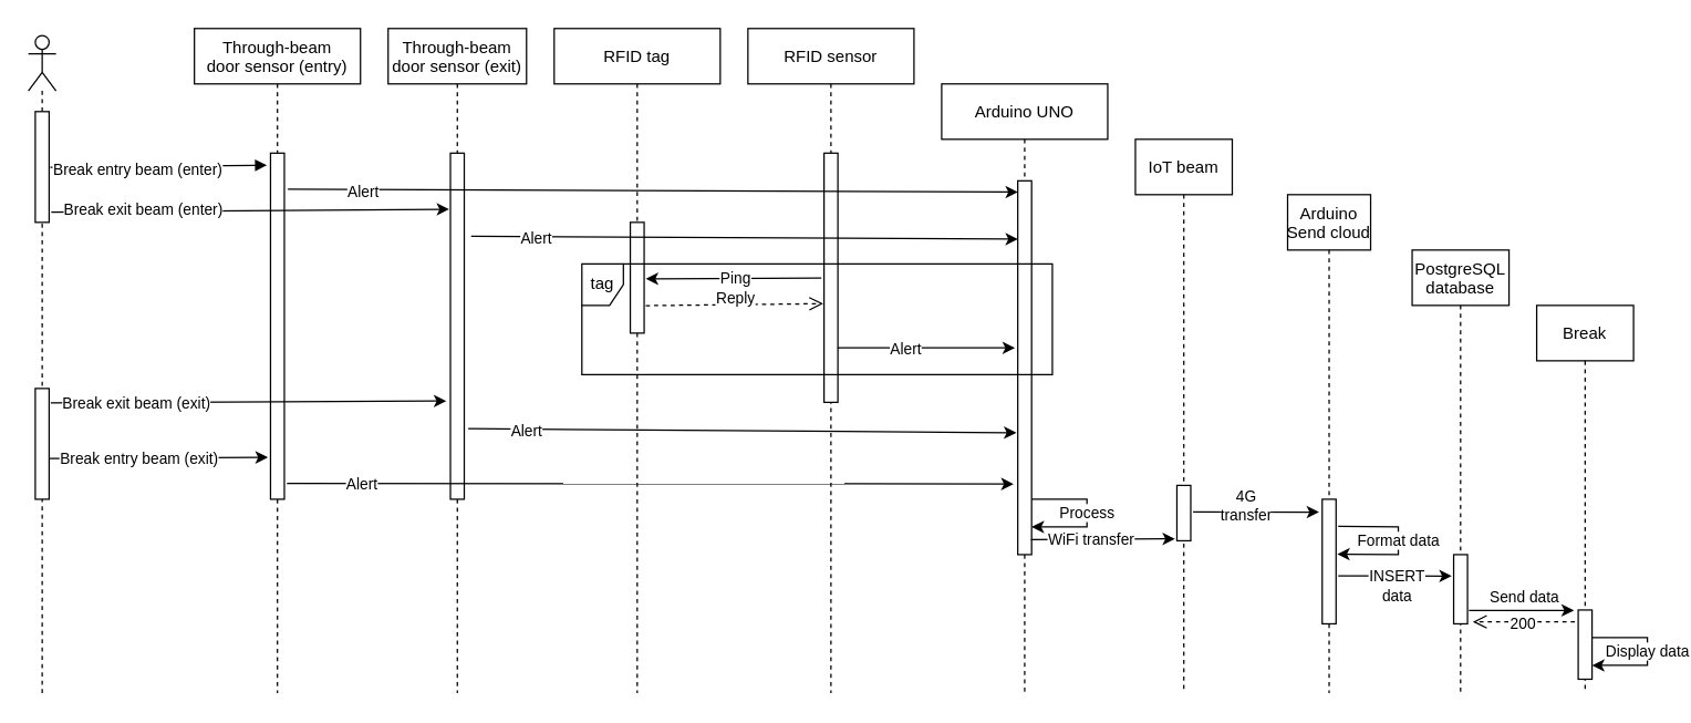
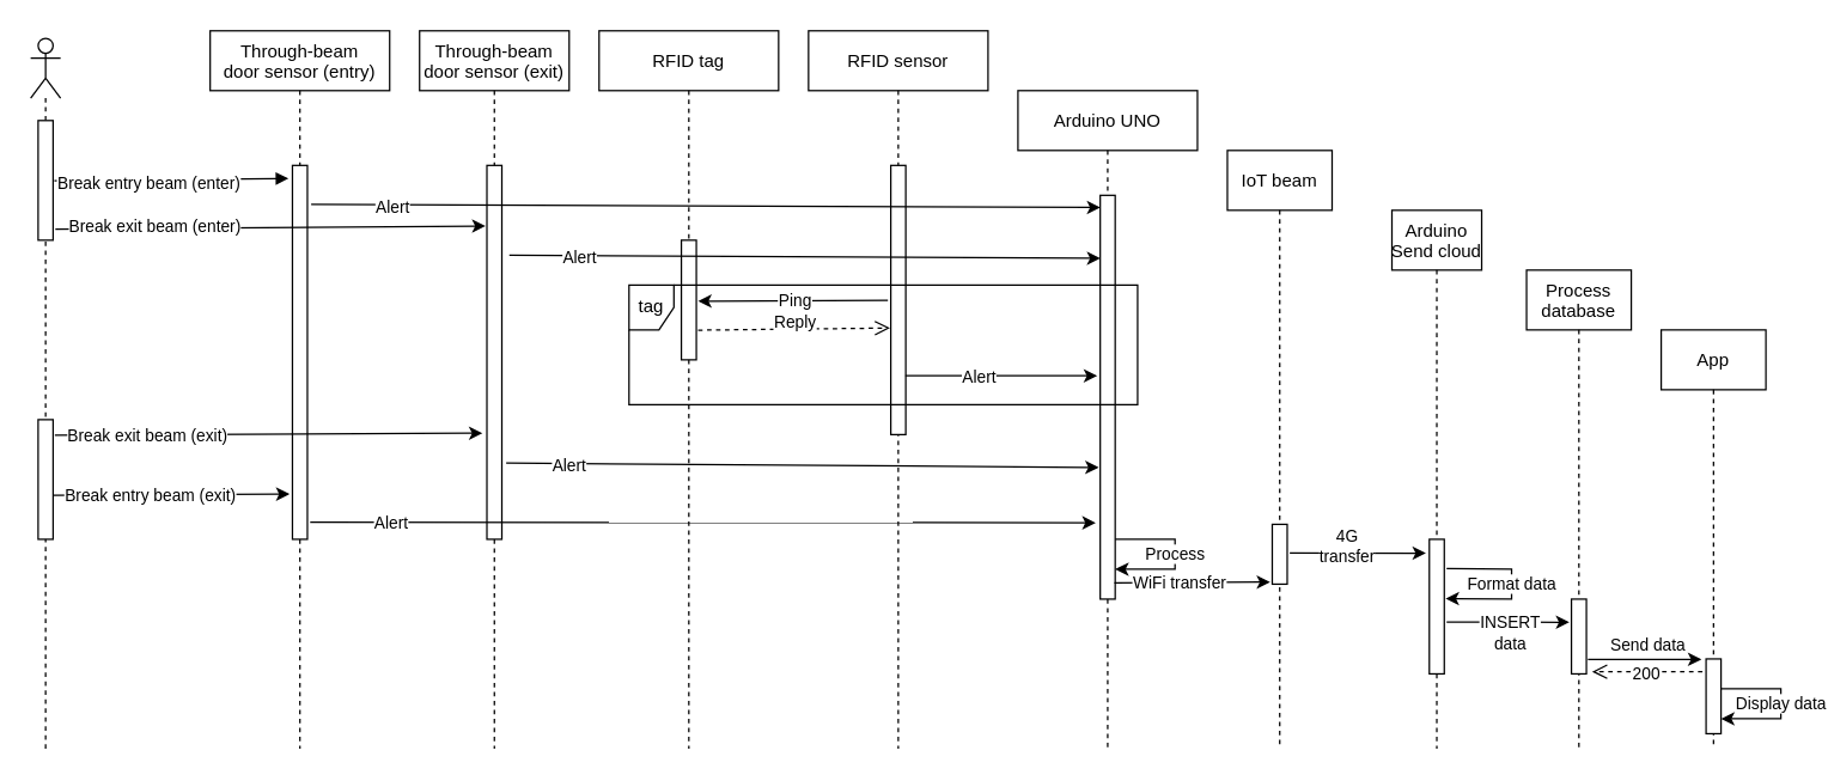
- <mxCell id="46" value="PostgreSQL&#10;database" style="shape=umlLifeline;perimeter=lifelinePerimeter;container=1;collapsible=0;recursiveResize=0;rounded=0;shadow=0;strokeWidth=1;" parent="1" vertex="1"><mxGeometry x="1020" y="180" width="70" height="320" as="geometry" /></mxCell>
+ <mxCell id="46" value="Process&#10;database" style="shape=umlLifeline;perimeter=lifelinePerimeter;container=1;collapsible=0;recursiveResize=0;rounded=0;shadow=0;strokeWidth=1;" parent="1" vertex="1"><mxGeometry x="1020" y="180" width="70" height="320" as="geometry" /></mxCell>
- <mxCell id="54" value="Break" style="shape=umlLifeline;perimeter=lifelinePerimeter;container=1;collapsible=0;recursiveResize=0;rounded=0;shadow=0;strokeWidth=1;" vertex="1" parent="1"><mxGeometry x="1110" y="220" width="70" height="280" as="geometry" /></mxCell>
+ <mxCell id="54" value="App" style="shape=umlLifeline;perimeter=lifelinePerimeter;container=1;collapsible=0;recursiveResize=0;rounded=0;shadow=0;strokeWidth=1;" vertex="1" parent="1"><mxGeometry x="1110" y="220" width="70" height="280" as="geometry" /></mxCell>
